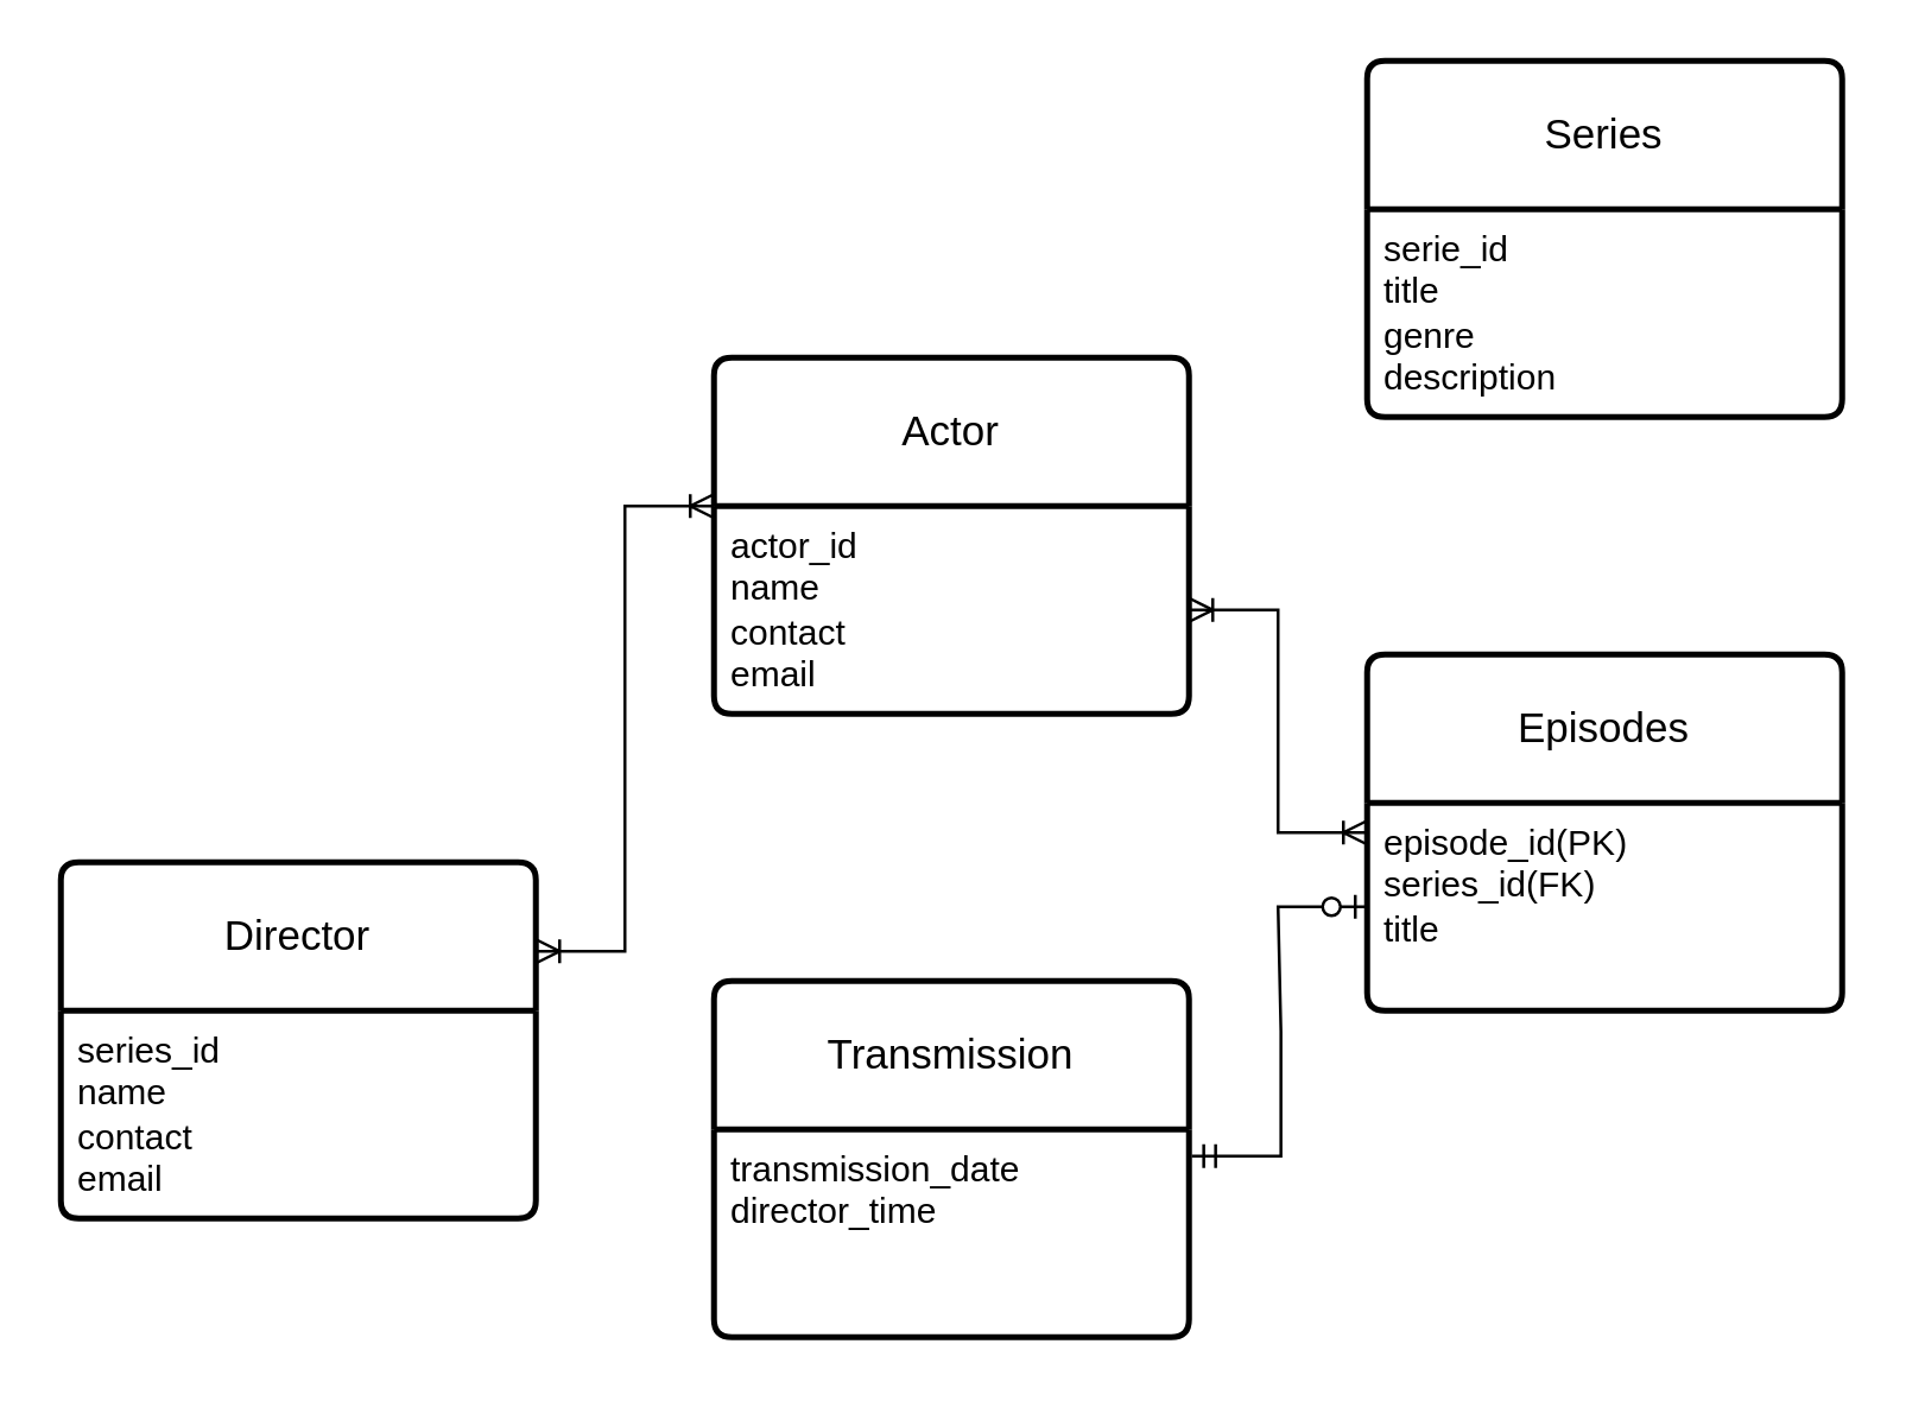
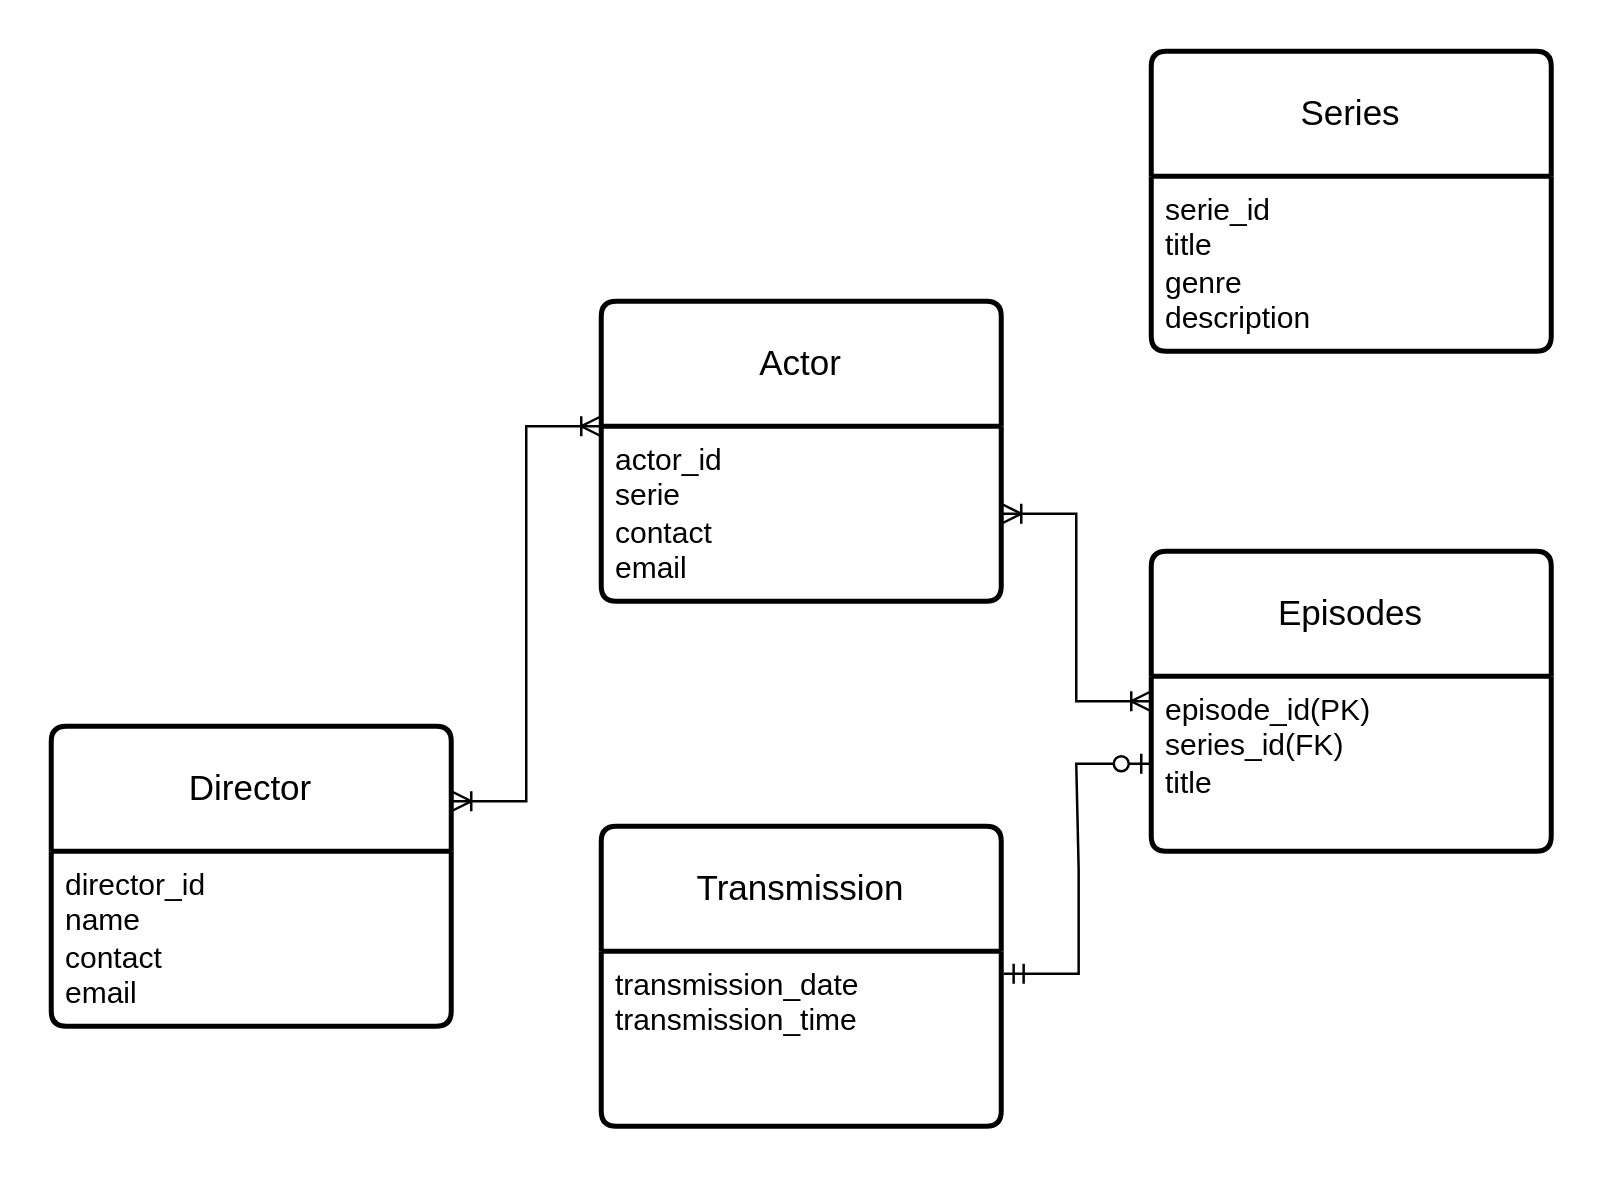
- <mxCell id="3" value="actor_id&lt;br&gt;name&lt;br&gt;contact&lt;br&gt;email" style="align=left;strokeColor=none;fillColor=none;spacingLeft=4;fontSize=12;verticalAlign=top;resizable=0;rotatable=0;part=1;html=1;" vertex="1" parent="2"><mxGeometry y="50" width="160" height="70" as="geometry" /></mxCell>
+ <mxCell id="3" value="actor_id&lt;br&gt;serie&lt;br&gt;contact&lt;br&gt;email" style="align=left;strokeColor=none;fillColor=none;spacingLeft=4;fontSize=12;verticalAlign=top;resizable=0;rotatable=0;part=1;html=1;" vertex="1" parent="2"><mxGeometry y="50" width="160" height="70" as="geometry" /></mxCell>
- <mxCell id="5" value="series_id&lt;br&gt;name&lt;br&gt;contact&lt;br&gt;email" style="align=left;strokeColor=none;fillColor=none;spacingLeft=4;fontSize=12;verticalAlign=top;resizable=0;rotatable=0;part=1;html=1;" vertex="1" parent="4"><mxGeometry y="50" width="160" height="70" as="geometry" /></mxCell>
+ <mxCell id="5" value="director_id&lt;br&gt;name&lt;br&gt;contact&lt;br&gt;email" style="align=left;strokeColor=none;fillColor=none;spacingLeft=4;fontSize=12;verticalAlign=top;resizable=0;rotatable=0;part=1;html=1;" vertex="1" parent="4"><mxGeometry y="50" width="160" height="70" as="geometry" /></mxCell>
- <mxCell id="11" value="transmission_date&lt;br&gt;director_time" style="align=left;strokeColor=none;fillColor=none;spacingLeft=4;fontSize=12;verticalAlign=top;resizable=0;rotatable=0;part=1;html=1;" vertex="1" parent="10"><mxGeometry y="50" width="160" height="70" as="geometry" /></mxCell>
+ <mxCell id="11" value="transmission_date&lt;br&gt;transmission_time" style="align=left;strokeColor=none;fillColor=none;spacingLeft=4;fontSize=12;verticalAlign=top;resizable=0;rotatable=0;part=1;html=1;" vertex="1" parent="10"><mxGeometry y="50" width="160" height="70" as="geometry" /></mxCell>
